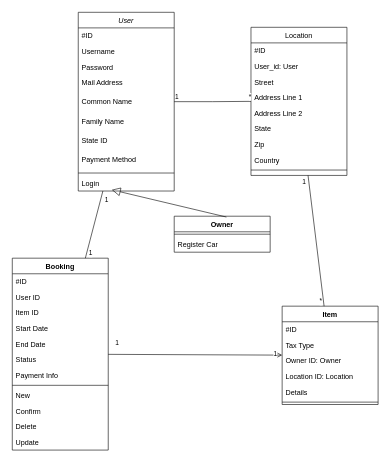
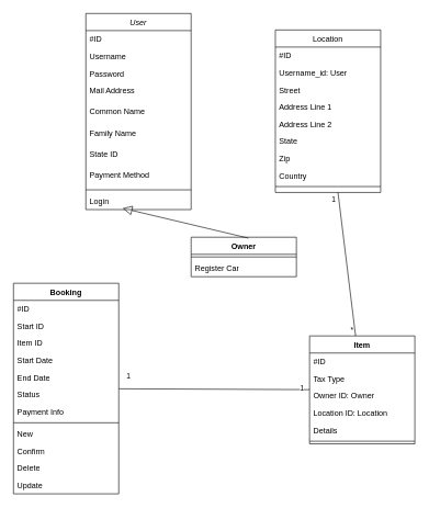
- <mxCell id="15" value="User_id: User" style="text;align=left;verticalAlign=top;spacingLeft=4;spacingRight=4;overflow=hidden;rotatable=0;points=[[0,0.5],[1,0.5]];portConstraint=eastwest;" vertex="1" parent="13"><mxGeometry y="52" width="160" height="26" as="geometry" /></mxCell>
+ <mxCell id="15" value="Username_id: User" style="text;align=left;verticalAlign=top;spacingLeft=4;spacingRight=4;overflow=hidden;rotatable=0;points=[[0,0.5],[1,0.5]];portConstraint=eastwest;" vertex="1" parent="13"><mxGeometry y="52" width="160" height="26" as="geometry" /></mxCell>
- <mxCell id="34" value="" style="endArrow=none;html=1;edgeStyle=orthogonalEdgeStyle;rounded=0;" edge="1" parent="1" source="2" target="13"><mxGeometry relative="1" as="geometry"><mxPoint x="280" y="200" as="sourcePoint" /><mxPoint x="440" y="200" as="targetPoint" /></mxGeometry></mxCell>
- <mxCell id="35" value="1" style="edgeLabel;resizable=0;html=1;align=left;verticalAlign=bottom;" connectable="0" vertex="1" parent="34"><mxGeometry x="-1" relative="1" as="geometry" /></mxCell>
- <mxCell id="36" value="*" style="edgeLabel;resizable=0;html=1;align=right;verticalAlign=bottom;" connectable="0" vertex="1" parent="34"><mxGeometry x="1" relative="1" as="geometry" /></mxCell>
- <mxCell id="56" value="" style="endArrow=none;html=1;rounded=0;" edge="1" parent="1" source="40" target="2"><mxGeometry relative="1" as="geometry"><mxPoint x="220" y="350.255" as="sourcePoint" /><mxPoint x="468" y="389.255" as="targetPoint" /></mxGeometry></mxCell>
- <mxCell id="57" value="1" style="edgeLabel;resizable=0;html=1;align=left;verticalAlign=bottom;" connectable="0" vertex="1" parent="56"><mxGeometry x="-1" relative="1" as="geometry"><mxPoint x="4" as="offset" /></mxGeometry></mxCell>
- <mxCell id="58" value="1" style="edgeLabel;resizable=0;html=1;align=right;verticalAlign=bottom;" connectable="0" vertex="1" parent="56"><mxGeometry x="1" relative="1" as="geometry"><mxPoint x="10" y="22" as="offset" /></mxGeometry></mxCell>
- <mxCell id="42" value="User ID" style="text;strokeColor=none;fillColor=none;align=left;verticalAlign=top;spacingLeft=4;spacingRight=4;overflow=hidden;rotatable=0;points=[[0,0.5],[1,0.5]];portConstraint=eastwest;whiteSpace=wrap;html=1;" vertex="1" parent="40"><mxGeometry y="52" width="160" height="26" as="geometry" /></mxCell>
+ <mxCell id="42" value="Start ID" style="text;strokeColor=none;fillColor=none;align=left;verticalAlign=top;spacingLeft=4;spacingRight=4;overflow=hidden;rotatable=0;points=[[0,0.5],[1,0.5]];portConstraint=eastwest;whiteSpace=wrap;html=1;" vertex="1" parent="40"><mxGeometry y="52" width="160" height="26" as="geometry" /></mxCell>
- <mxCell id="53" value="" style="endArrow=open;html=1;rounded=0;" edge="1" parent="1" source="40" target="27"><mxGeometry relative="1" as="geometry"><mxPoint x="420" y="650.255" as="sourcePoint" /><mxPoint x="668" y="689.255" as="targetPoint" /></mxGeometry></mxCell>
+ <mxCell id="53" value="" style="endArrow=none;html=1;rounded=0;" edge="1" parent="1" source="40" target="27"><mxGeometry relative="1" as="geometry"><mxPoint x="420" y="650.255" as="sourcePoint" /><mxPoint x="668" y="689.255" as="targetPoint" /></mxGeometry></mxCell>
